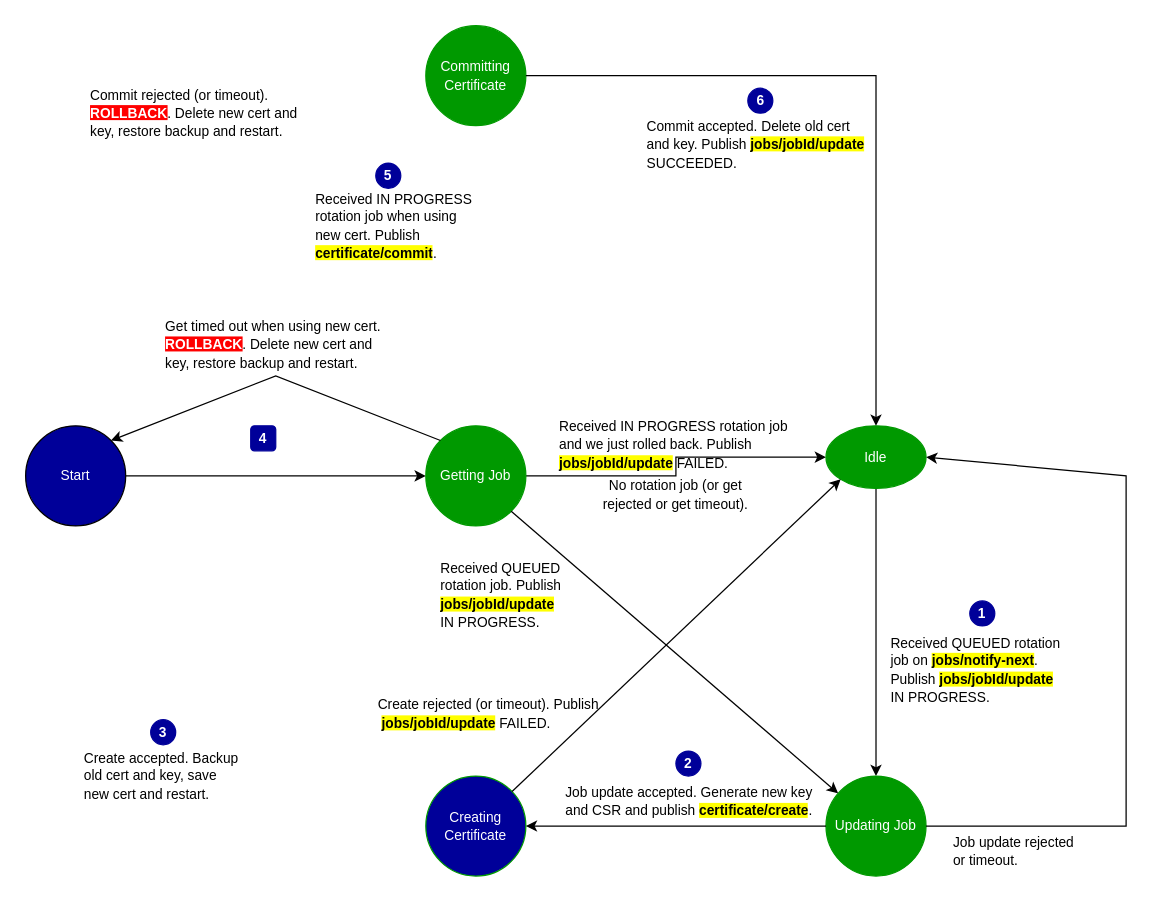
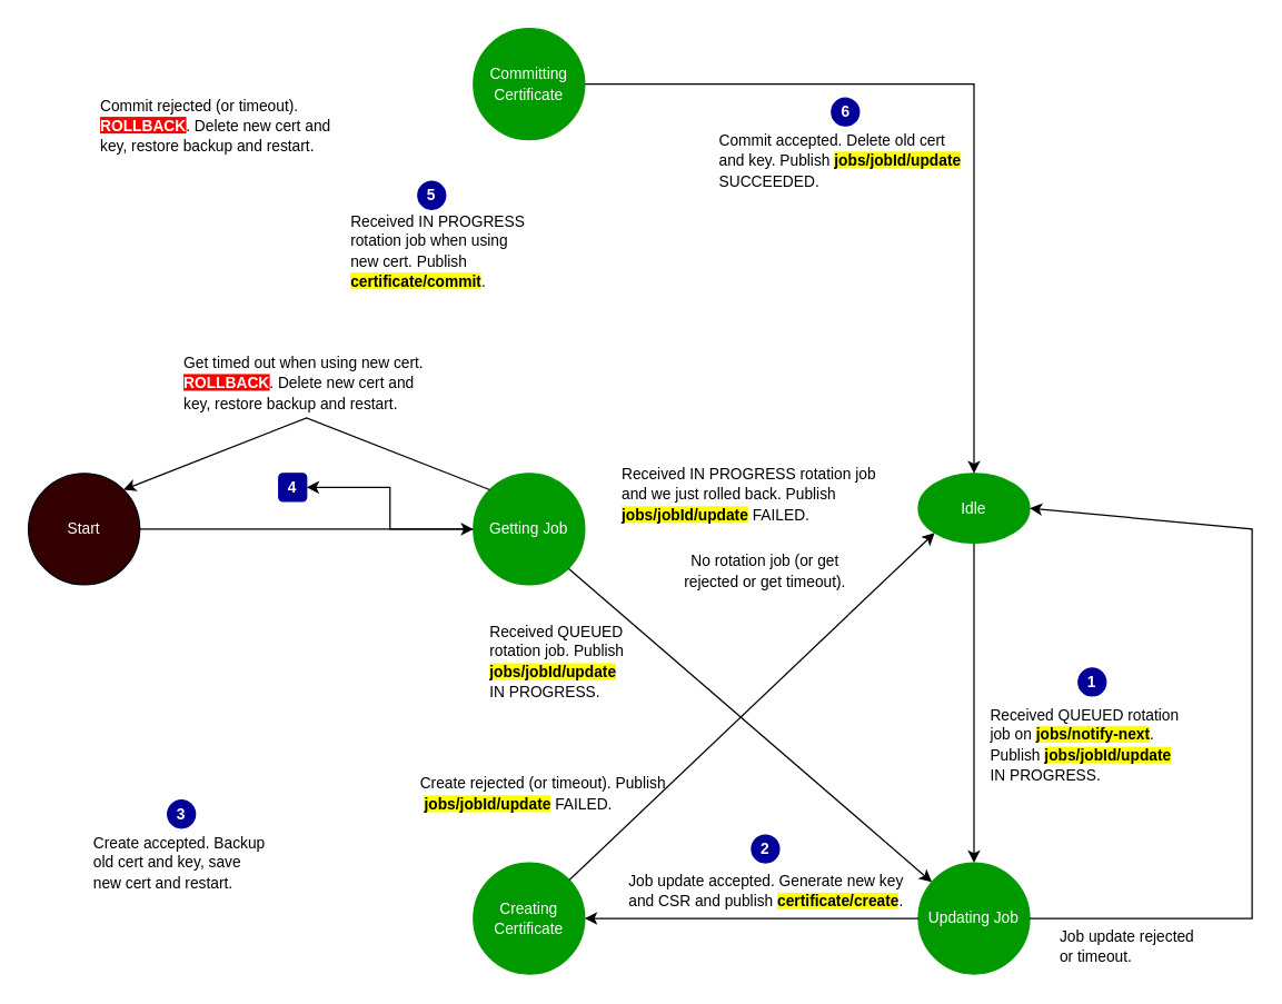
- <mxCell id="4" value="" style="edgeStyle=orthogonalEdgeStyle;rounded=0;orthogonalLoop=1;jettySize=auto;html=1;fontSize=11;fontColor=#FFFFFF;entryX=0;entryY=0.5;entryDx=0;entryDy=0;" parent="1" source="5" target="7" edge="1"><mxGeometry relative="1" as="geometry"><mxPoint x="460" y="340" as="targetPoint" /></mxGeometry></mxCell>
+ <mxCell id="4" value="" style="edgeStyle=orthogonalEdgeStyle;rounded=0;orthogonalLoop=1;jettySize=auto;html=1;fontSize=11;fontColor=#FFFFFF;" parent="1" source="5" target="26" edge="1"><mxGeometry relative="1" as="geometry"><mxPoint x="460" y="340" as="targetPoint" /></mxGeometry></mxCell>
- <mxCell id="3" value="&lt;font color=&quot;#ffffff&quot; style=&quot;font-size: 11px&quot;&gt;Start&lt;/font&gt;" style="ellipse;whiteSpace=wrap;html=1;aspect=fixed;fillColor=#000099;" parent="1" vertex="1"><mxGeometry x="20" y="340" width="80" height="80" as="geometry" /></mxCell>
+ <mxCell id="3" value="&lt;font color=&quot;#ffffff&quot; style=&quot;font-size: 11px&quot;&gt;Start&lt;/font&gt;" style="ellipse;whiteSpace=wrap;html=1;aspect=fixed;fillColor=#330000;" parent="1" vertex="1"><mxGeometry x="20" y="340" width="80" height="80" as="geometry" /></mxCell>
- <mxCell id="15" value="&lt;span style=&quot;font-size: 11px&quot;&gt;No rotation job (or get rejected or get timeout).&lt;/span&gt;" style="text;html=1;strokeColor=none;fillColor=none;align=center;verticalAlign=middle;whiteSpace=wrap;rounded=0;" parent="1" vertex="1"><mxGeometry x="470" y="380" width="140" height="30" as="geometry" /></mxCell>
+ <mxCell id="15" value="&lt;span style=&quot;font-size: 11px&quot;&gt;No rotation job (or get rejected or get timeout).&lt;/span&gt;" style="text;html=1;strokeColor=none;fillColor=none;align=center;verticalAlign=middle;whiteSpace=wrap;rounded=0;" parent="1" vertex="1"><mxGeometry x="480" y="395" width="140" height="30" as="geometry" /></mxCell>
- <mxCell id="9" value="&lt;font style=&quot;font-size: 11px&quot; color=&quot;#ffffff&quot;&gt;Creating&lt;br&gt;Certificate&lt;/font&gt;" style="ellipse;whiteSpace=wrap;html=1;aspect=fixed;fillColor=#000099;strokeColor=#009900;" parent="1" vertex="1"><mxGeometry x="340" y="620" width="80" height="80" as="geometry" /></mxCell>
+ <mxCell id="9" value="&lt;font style=&quot;font-size: 11px&quot; color=&quot;#ffffff&quot;&gt;Creating&lt;br&gt;Certificate&lt;/font&gt;" style="ellipse;whiteSpace=wrap;html=1;aspect=fixed;fillColor=#009900;strokeColor=#009900;" parent="1" vertex="1"><mxGeometry x="340" y="620" width="80" height="80" as="geometry" /></mxCell>
